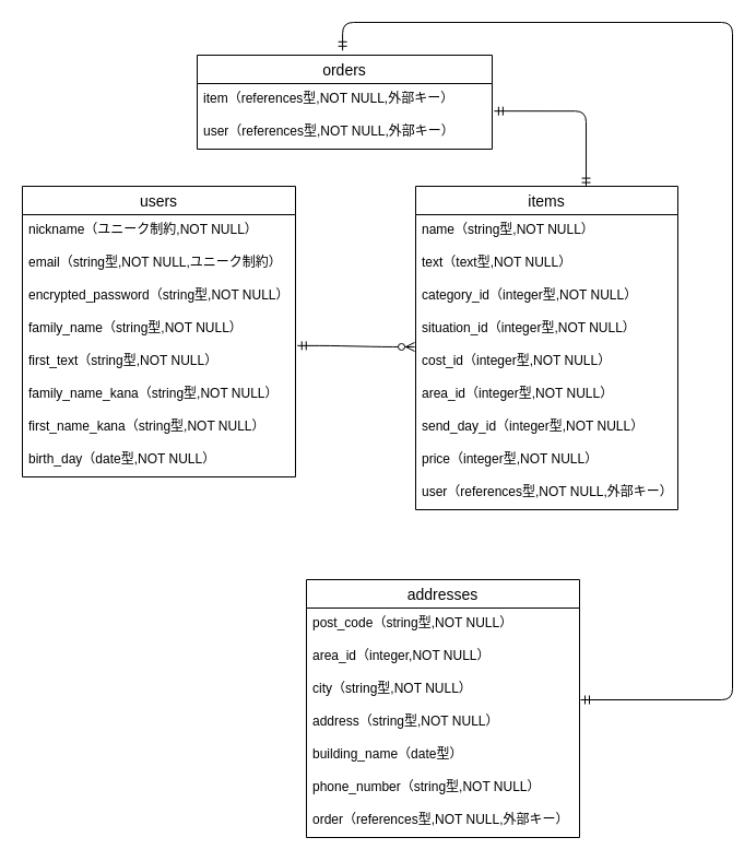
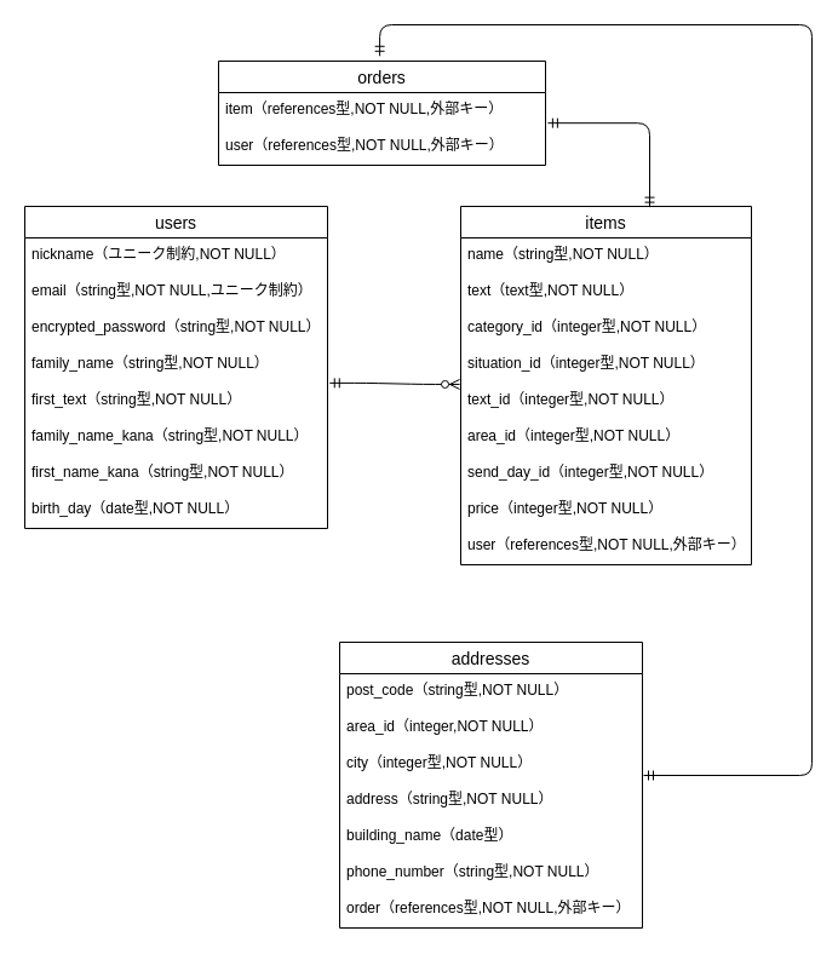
- <mxCell id="16" value="cost_id（integer型,NOT NULL）" style="text;strokeColor=none;fillColor=none;spacingLeft=4;spacingRight=4;overflow=hidden;rotatable=0;points=[[0,0.5],[1,0.5]];portConstraint=eastwest;fontSize=12;" vertex="1" parent="11"><mxGeometry y="146" width="240" height="30" as="geometry" /></mxCell>
+ <mxCell id="16" value="text_id（integer型,NOT NULL）" style="text;strokeColor=none;fillColor=none;spacingLeft=4;spacingRight=4;overflow=hidden;rotatable=0;points=[[0,0.5],[1,0.5]];portConstraint=eastwest;fontSize=12;" vertex="1" parent="11"><mxGeometry y="146" width="240" height="30" as="geometry" /></mxCell>
- <mxCell id="24" value="city（string型,NOT NULL）" style="text;strokeColor=none;fillColor=none;spacingLeft=4;spacingRight=4;overflow=hidden;rotatable=0;points=[[0,0.5],[1,0.5]];portConstraint=eastwest;fontSize=12;" vertex="1" parent="21"><mxGeometry y="86" width="250" height="30" as="geometry" /></mxCell>
+ <mxCell id="24" value="city（integer型,NOT NULL）" style="text;strokeColor=none;fillColor=none;spacingLeft=4;spacingRight=4;overflow=hidden;rotatable=0;points=[[0,0.5],[1,0.5]];portConstraint=eastwest;fontSize=12;" vertex="1" parent="21"><mxGeometry y="86" width="250" height="30" as="geometry" /></mxCell>
